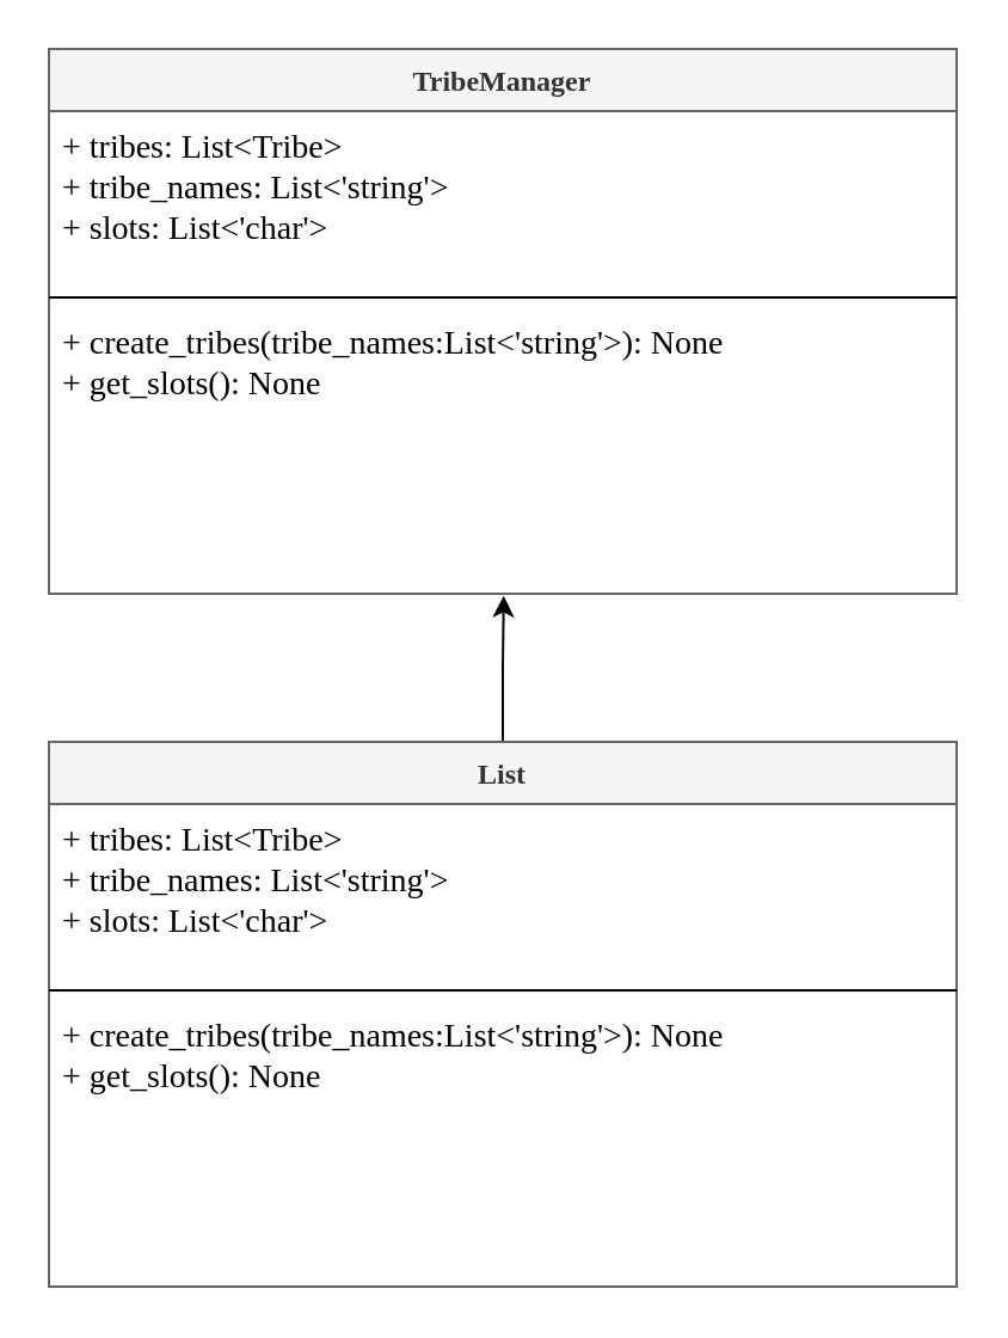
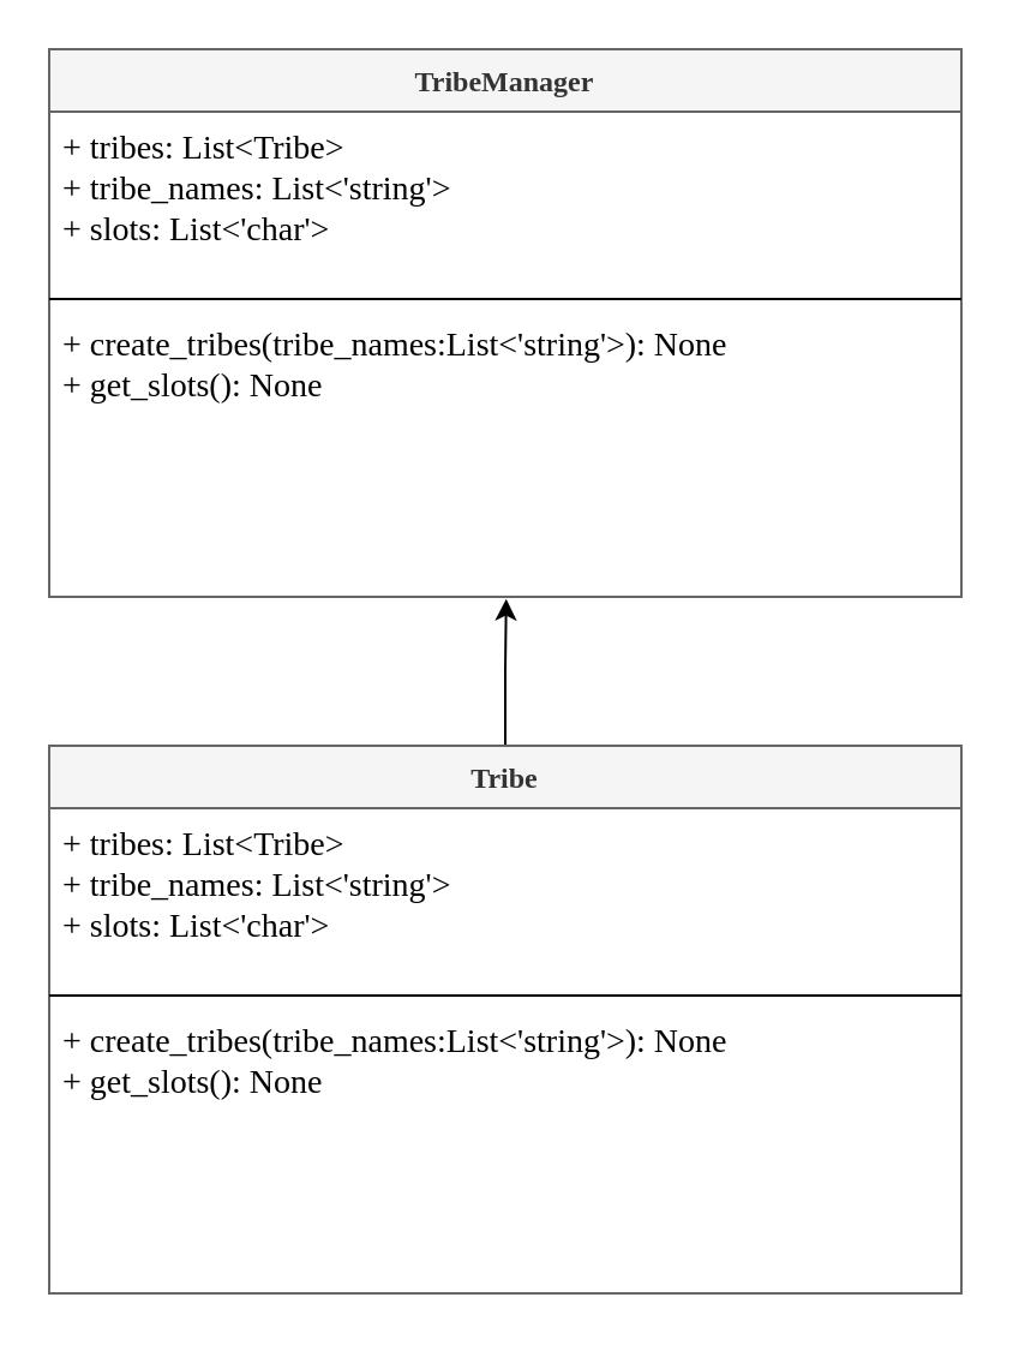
- <mxCell id="7" value="List" style="swimlane;fontStyle=1;align=center;verticalAlign=top;childLayout=stackLayout;horizontal=1;startSize=26;horizontalStack=0;resizeParent=1;resizeParentMax=0;resizeLast=0;collapsible=1;marginBottom=0;fillColor=#f5f5f5;strokeColor=#666666;swimlaneFillColor=default;fontSize=12;fontFamily=Verdana;fontColor=#333333;" vertex="1" parent="1"><mxGeometry x="20" y="310" width="380" height="228" as="geometry"><mxRectangle x="520" y="340" width="100" height="26" as="alternateBounds" /></mxGeometry></mxCell>
+ <mxCell id="7" value="Tribe" style="swimlane;fontStyle=1;align=center;verticalAlign=top;childLayout=stackLayout;horizontal=1;startSize=26;horizontalStack=0;resizeParent=1;resizeParentMax=0;resizeLast=0;collapsible=1;marginBottom=0;fillColor=#f5f5f5;strokeColor=#666666;swimlaneFillColor=default;fontSize=12;fontFamily=Verdana;fontColor=#333333;" vertex="1" parent="1"><mxGeometry x="20" y="310" width="380" height="228" as="geometry"><mxRectangle x="520" y="340" width="100" height="26" as="alternateBounds" /></mxGeometry></mxCell>
